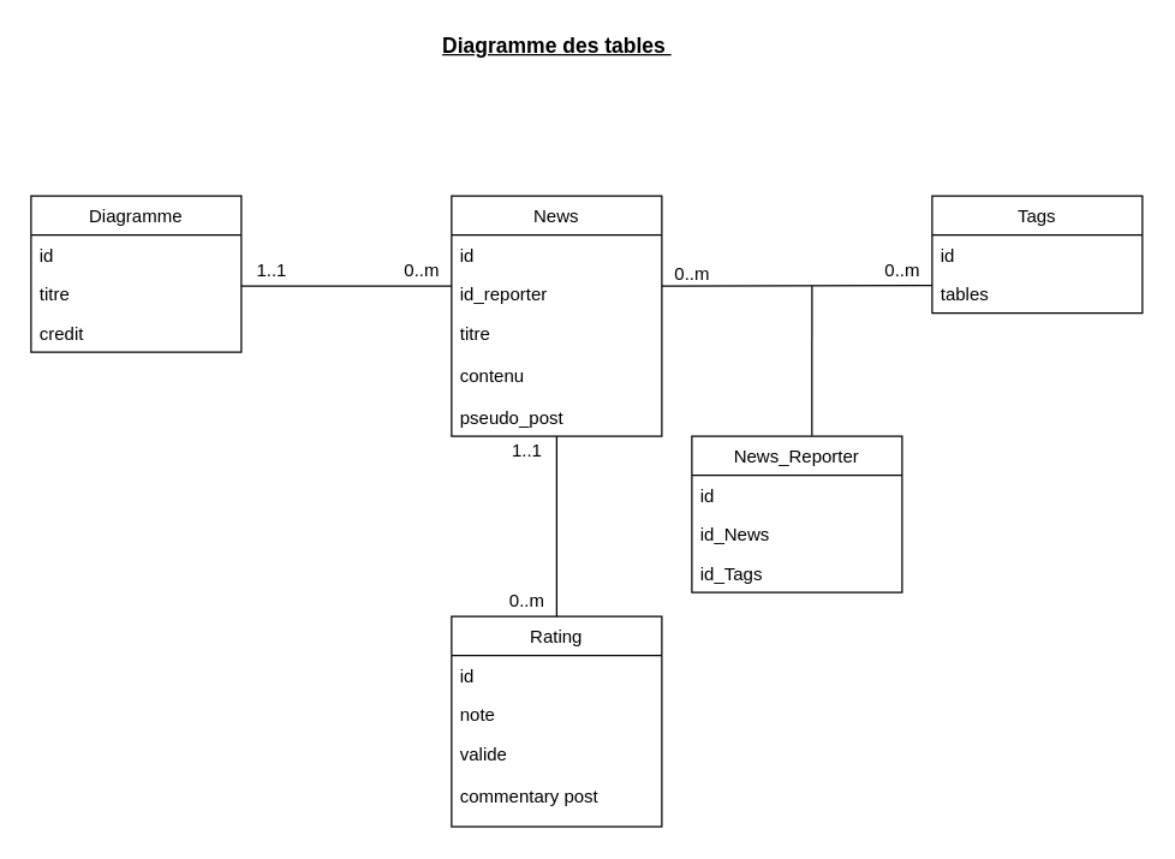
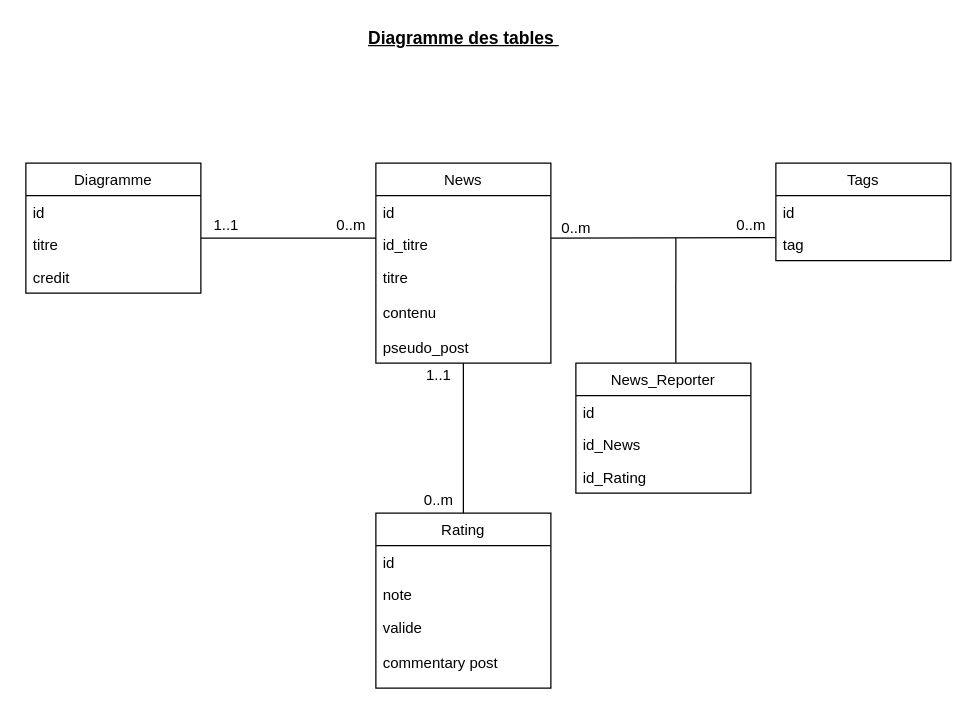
- <mxCell id="8" value="id_reporter" style="text;strokeColor=none;fillColor=none;align=left;verticalAlign=top;spacingLeft=4;spacingRight=4;overflow=hidden;rotatable=0;points=[[0,0.5],[1,0.5]];portConstraint=eastwest;" vertex="1" parent="6"><mxGeometry y="52" width="140" height="26" as="geometry" /></mxCell>
+ <mxCell id="8" value="id_titre" style="text;strokeColor=none;fillColor=none;align=left;verticalAlign=top;spacingLeft=4;spacingRight=4;overflow=hidden;rotatable=0;points=[[0,0.5],[1,0.5]];portConstraint=eastwest;" vertex="1" parent="6"><mxGeometry y="52" width="140" height="26" as="geometry" /></mxCell>
- <mxCell id="12" value="tables" style="text;strokeColor=none;fillColor=none;align=left;verticalAlign=top;spacingLeft=4;spacingRight=4;overflow=hidden;rotatable=0;points=[[0,0.5],[1,0.5]];portConstraint=eastwest;" vertex="1" parent="10"><mxGeometry y="52" width="140" height="26" as="geometry" /></mxCell>
+ <mxCell id="12" value="tag" style="text;strokeColor=none;fillColor=none;align=left;verticalAlign=top;spacingLeft=4;spacingRight=4;overflow=hidden;rotatable=0;points=[[0,0.5],[1,0.5]];portConstraint=eastwest;" vertex="1" parent="10"><mxGeometry y="52" width="140" height="26" as="geometry" /></mxCell>
- <mxCell id="23" value="id_Tags" style="text;strokeColor=none;fillColor=none;align=left;verticalAlign=top;spacingLeft=4;spacingRight=4;overflow=hidden;rotatable=0;points=[[0,0.5],[1,0.5]];portConstraint=eastwest;" vertex="1" parent="20"><mxGeometry y="78" width="140" height="26" as="geometry" /></mxCell>
+ <mxCell id="23" value="id_Rating" style="text;strokeColor=none;fillColor=none;align=left;verticalAlign=top;spacingLeft=4;spacingRight=4;overflow=hidden;rotatable=0;points=[[0,0.5],[1,0.5]];portConstraint=eastwest;" vertex="1" parent="20"><mxGeometry y="78" width="140" height="26" as="geometry" /></mxCell>
